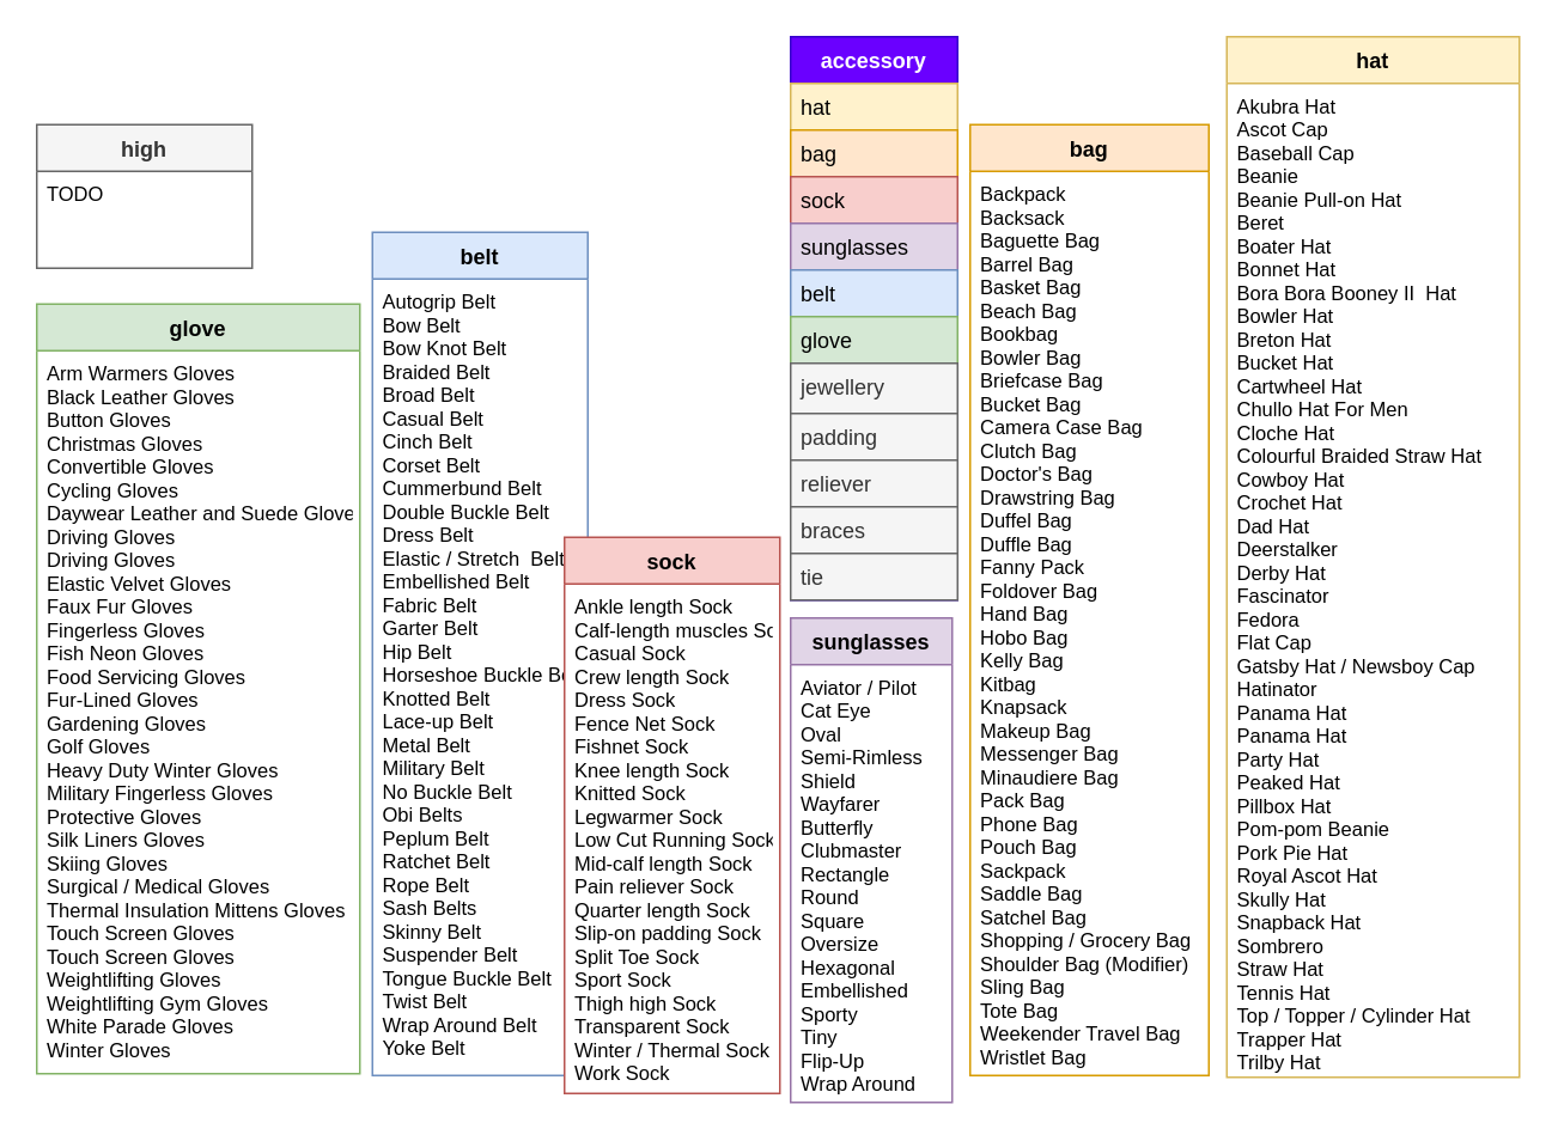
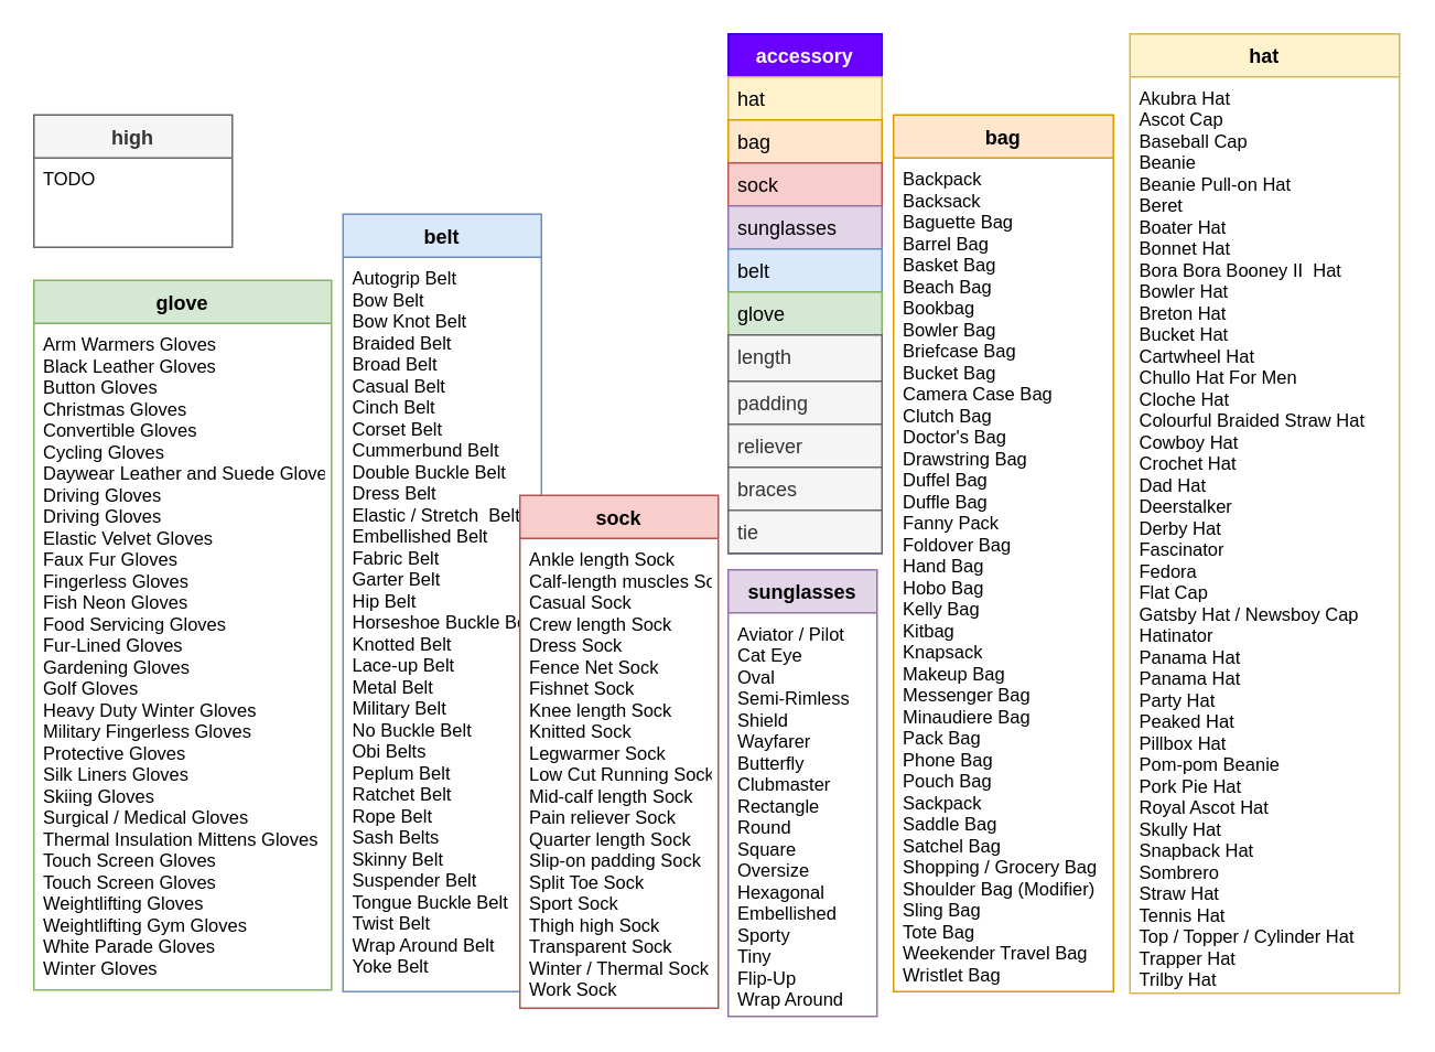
- <mxCell id="19" value="jewellery" style="text;align=left;verticalAlign=top;spacingLeft=4;spacingRight=4;overflow=hidden;rotatable=0;points=[[0,0.5],[1,0.5]];portConstraint=eastwest;fillColor=#f5f5f5;strokeColor=#666666;fontColor=#333333;" parent="12" vertex="1"><mxGeometry y="182" width="93" height="28" as="geometry" /></mxCell>
+ <mxCell id="19" value="length" style="text;align=left;verticalAlign=top;spacingLeft=4;spacingRight=4;overflow=hidden;rotatable=0;points=[[0,0.5],[1,0.5]];portConstraint=eastwest;fillColor=#f5f5f5;strokeColor=#666666;fontColor=#333333;" parent="12" vertex="1"><mxGeometry y="182" width="93" height="28" as="geometry" /></mxCell>
